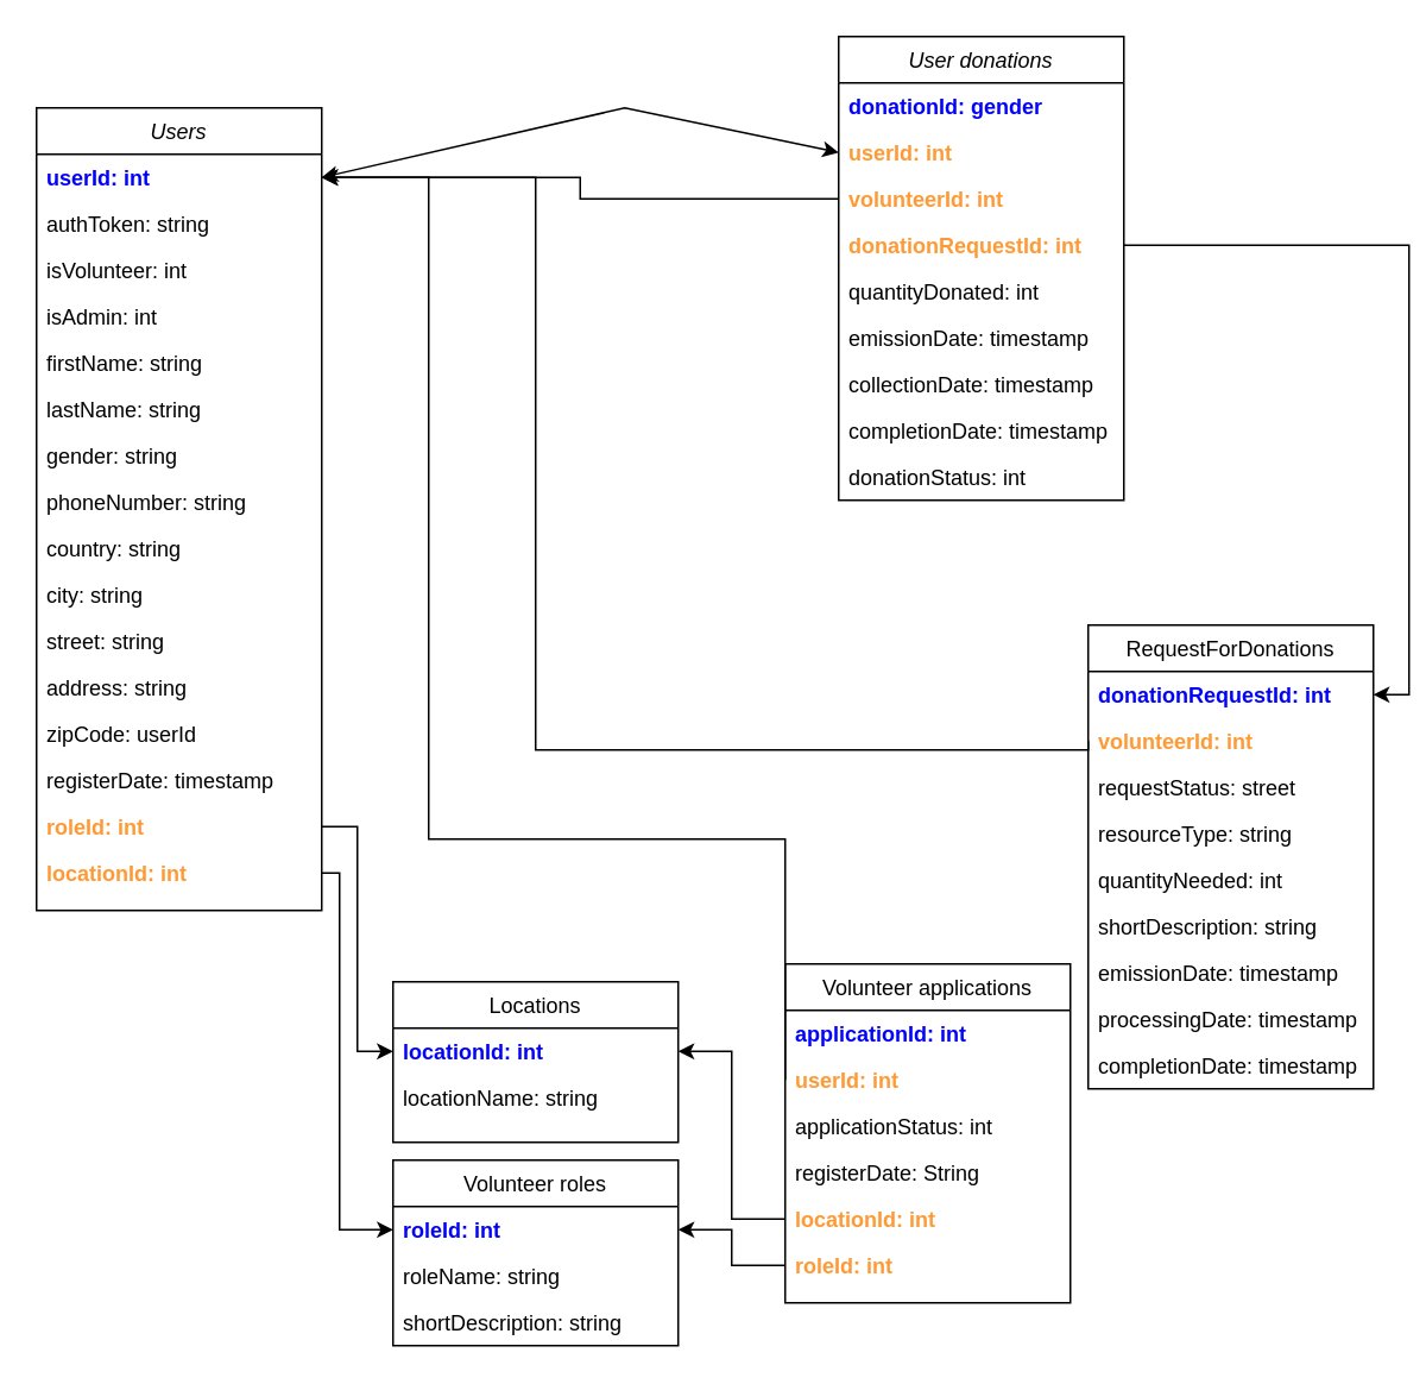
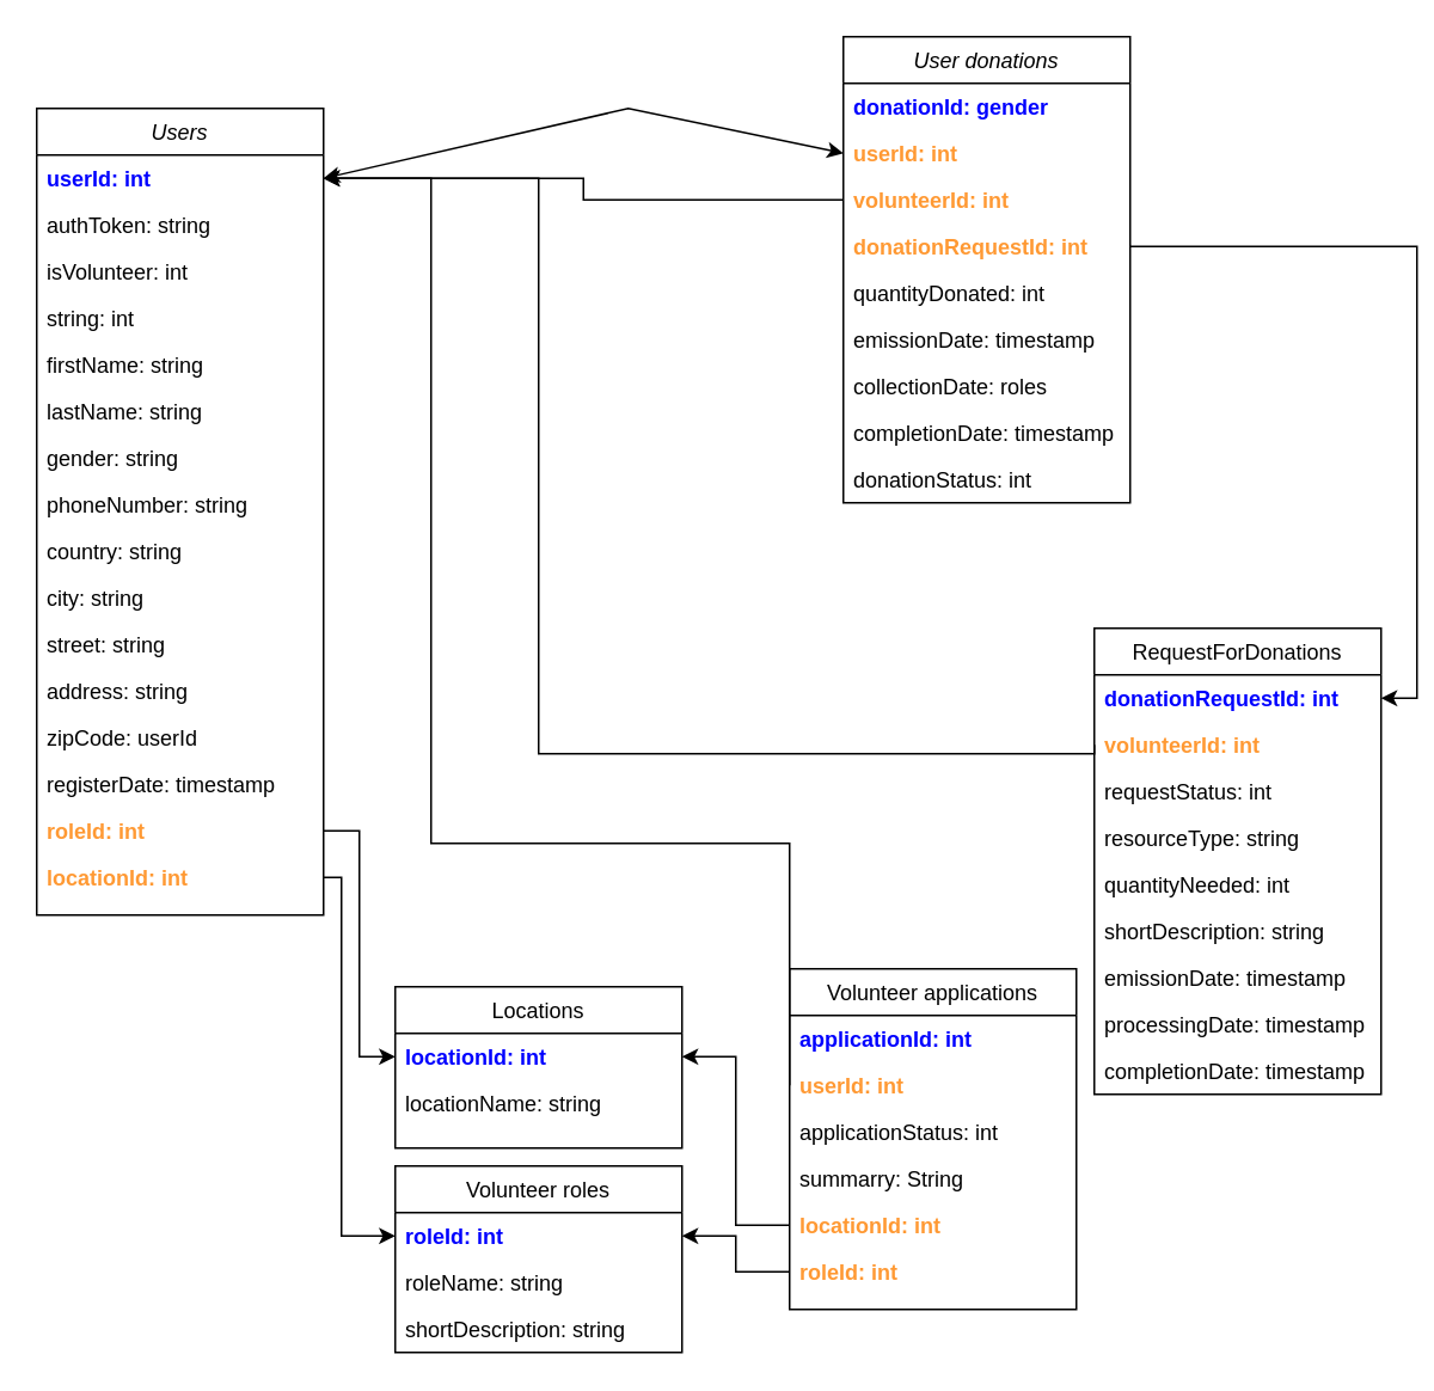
- <mxCell id="6" value="isAdmin: int" style="text;align=left;verticalAlign=top;spacingLeft=4;spacingRight=4;overflow=hidden;rotatable=0;points=[[0,0.5],[1,0.5]];portConstraint=eastwest;" vertex="1" parent="2"><mxGeometry y="104" width="160" height="26" as="geometry" /></mxCell>
+ <mxCell id="6" value="string: int" style="text;align=left;verticalAlign=top;spacingLeft=4;spacingRight=4;overflow=hidden;rotatable=0;points=[[0,0.5],[1,0.5]];portConstraint=eastwest;" vertex="1" parent="2"><mxGeometry y="104" width="160" height="26" as="geometry" /></mxCell>
- <mxCell id="50" value="collectionDate: timestamp" style="text;align=left;verticalAlign=top;spacingLeft=4;spacingRight=4;overflow=hidden;rotatable=0;points=[[0,0.5],[1,0.5]];portConstraint=eastwest;" vertex="1" parent="43"><mxGeometry y="182" width="160" height="26" as="geometry" /></mxCell>
+ <mxCell id="50" value="collectionDate: roles" style="text;align=left;verticalAlign=top;spacingLeft=4;spacingRight=4;overflow=hidden;rotatable=0;points=[[0,0.5],[1,0.5]];portConstraint=eastwest;" vertex="1" parent="43"><mxGeometry y="182" width="160" height="26" as="geometry" /></mxCell>
- <mxCell id="29" value="requestStatus: street" style="text;align=left;verticalAlign=top;spacingLeft=4;spacingRight=4;overflow=hidden;rotatable=0;points=[[0,0.5],[1,0.5]];portConstraint=eastwest;rounded=0;shadow=0;html=0;" vertex="1" parent="26"><mxGeometry y="78" width="160" height="26" as="geometry" /></mxCell>
+ <mxCell id="29" value="requestStatus: int" style="text;align=left;verticalAlign=top;spacingLeft=4;spacingRight=4;overflow=hidden;rotatable=0;points=[[0,0.5],[1,0.5]];portConstraint=eastwest;rounded=0;shadow=0;html=0;" vertex="1" parent="26"><mxGeometry y="78" width="160" height="26" as="geometry" /></mxCell>
- <mxCell id="40" value="registerDate: String" style="text;align=left;verticalAlign=top;spacingLeft=4;spacingRight=4;overflow=hidden;rotatable=0;points=[[0,0.5],[1,0.5]];portConstraint=eastwest;rounded=0;shadow=0;html=0;" vertex="1" parent="36"><mxGeometry y="104" width="160" height="26" as="geometry" /></mxCell>
+ <mxCell id="40" value="summarry: String" style="text;align=left;verticalAlign=top;spacingLeft=4;spacingRight=4;overflow=hidden;rotatable=0;points=[[0,0.5],[1,0.5]];portConstraint=eastwest;rounded=0;shadow=0;html=0;" vertex="1" parent="36"><mxGeometry y="104" width="160" height="26" as="geometry" /></mxCell>
